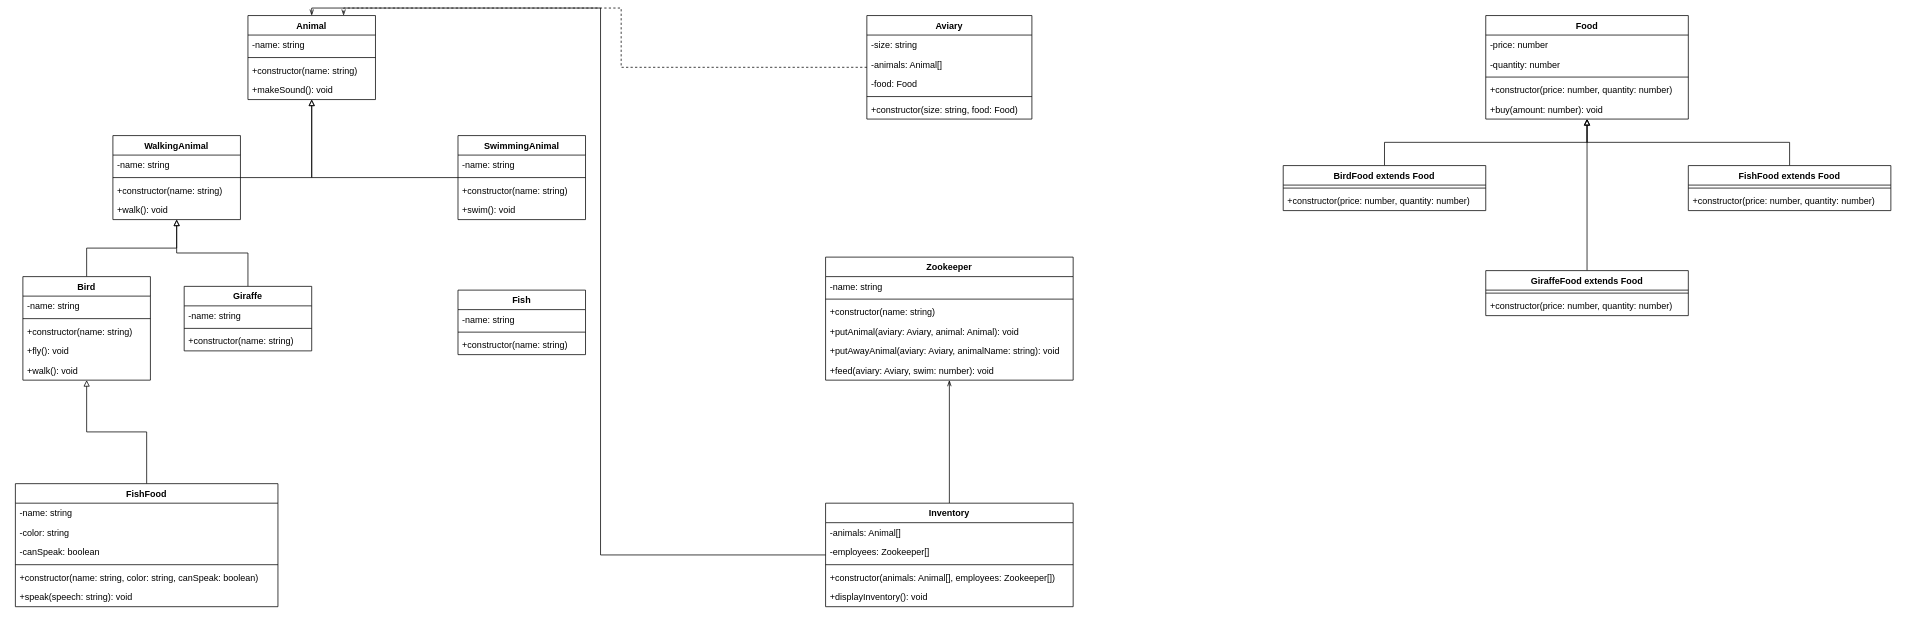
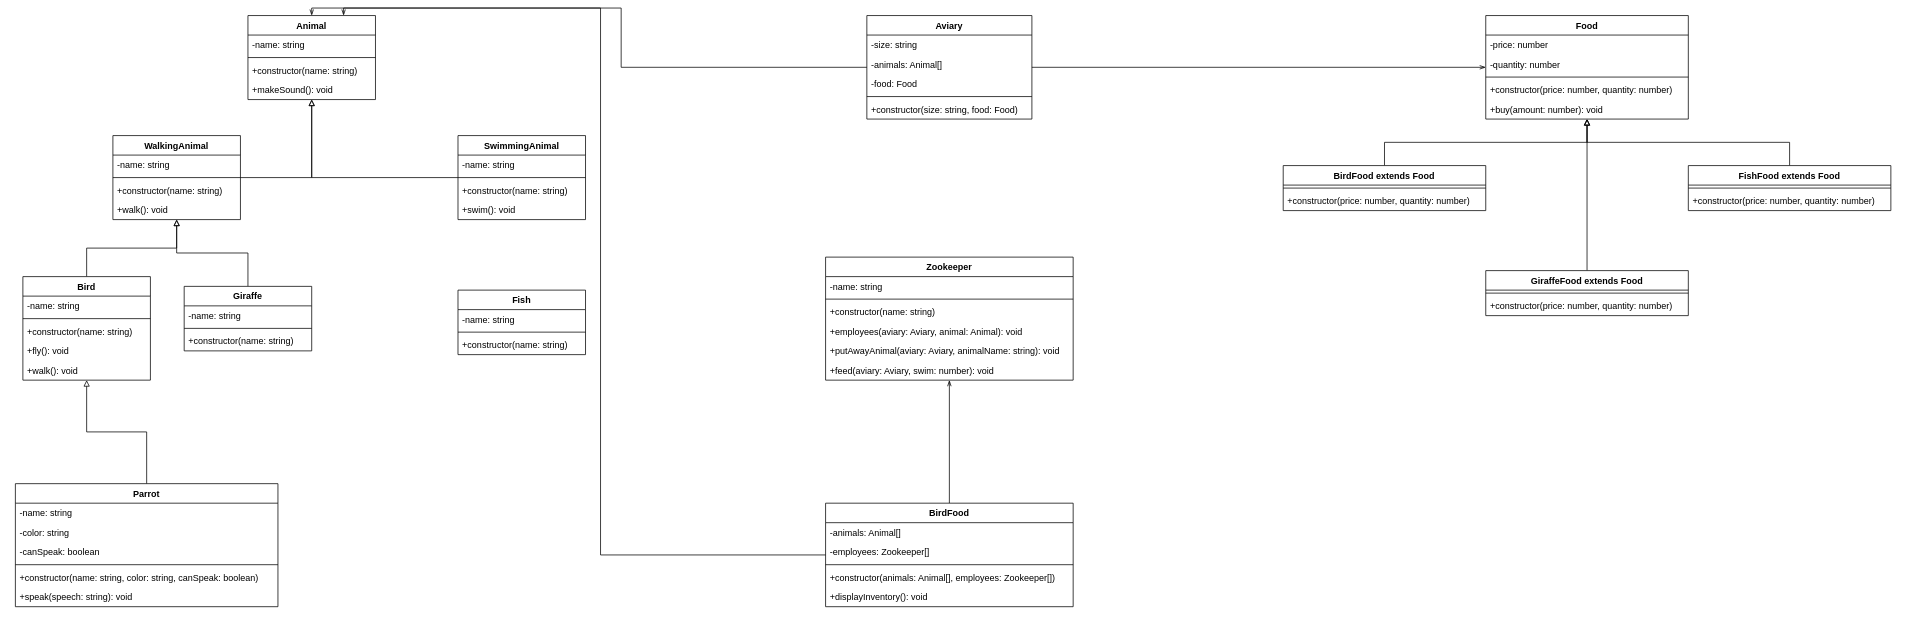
- <mxCell id="43" style="edgeStyle=orthogonalEdgeStyle;rounded=0;html=1;entryX=0.75;entryY=0;entryDx=0;entryDy=0;endArrow=openThin;endFill=0;dashed=1;" edge="1" parent="1" source="45" target="2"><mxGeometry relative="1" as="geometry" /></mxCell>
+ <mxCell id="43" style="edgeStyle=orthogonalEdgeStyle;rounded=0;html=1;entryX=0.75;entryY=0;entryDx=0;entryDy=0;endArrow=openThin;endFill=0;" edge="1" parent="1" source="45" target="2"><mxGeometry relative="1" as="geometry" /></mxCell>
+ <mxCell id="44" style="edgeStyle=orthogonalEdgeStyle;rounded=0;html=1;endArrow=openThin;endFill=0;" edge="1" parent="1" source="45" target="51"><mxGeometry relative="1" as="geometry" /></mxCell>
- <mxCell id="73" value="+putAnimal(aviary: Aviary, animal: Animal): void" style="text;strokeColor=none;fillColor=none;align=left;verticalAlign=top;spacingLeft=4;spacingRight=4;overflow=hidden;rotatable=0;points=[[0,0.5],[1,0.5]];portConstraint=eastwest;" vertex="1" parent="69"><mxGeometry y="86" width="330" height="26" as="geometry" /></mxCell>
+ <mxCell id="73" value="+employees(aviary: Aviary, animal: Animal): void" style="text;strokeColor=none;fillColor=none;align=left;verticalAlign=top;spacingLeft=4;spacingRight=4;overflow=hidden;rotatable=0;points=[[0,0.5],[1,0.5]];portConstraint=eastwest;" vertex="1" parent="69"><mxGeometry y="86" width="330" height="26" as="geometry" /></mxCell>
- <mxCell id="27" value="FishFood" style="swimlane;fontStyle=1;childLayout=stackLayout;horizontal=1;startSize=26;horizontalStack=0;resizeParent=1;resizeParentMax=0;resizeLast=0;collapsible=1;marginBottom=0;" vertex="1" parent="1"><mxGeometry x="20" y="644" width="350" height="164" as="geometry" /></mxCell>
+ <mxCell id="27" value="Parrot" style="swimlane;fontStyle=1;childLayout=stackLayout;horizontal=1;startSize=26;horizontalStack=0;resizeParent=1;resizeParentMax=0;resizeLast=0;collapsible=1;marginBottom=0;" vertex="1" parent="1"><mxGeometry x="20" y="644" width="350" height="164" as="geometry" /></mxCell>
- <mxCell id="78" value="Inventory" style="swimlane;fontStyle=1;childLayout=stackLayout;horizontal=1;startSize=26;horizontalStack=0;resizeParent=1;resizeParentMax=0;resizeLast=0;collapsible=1;marginBottom=0;" vertex="1" parent="1"><mxGeometry x="1100" y="670" width="330" height="138" as="geometry" /></mxCell>
+ <mxCell id="78" value="BirdFood" style="swimlane;fontStyle=1;childLayout=stackLayout;horizontal=1;startSize=26;horizontalStack=0;resizeParent=1;resizeParentMax=0;resizeLast=0;collapsible=1;marginBottom=0;" vertex="1" parent="1"><mxGeometry x="1100" y="670" width="330" height="138" as="geometry" /></mxCell>
